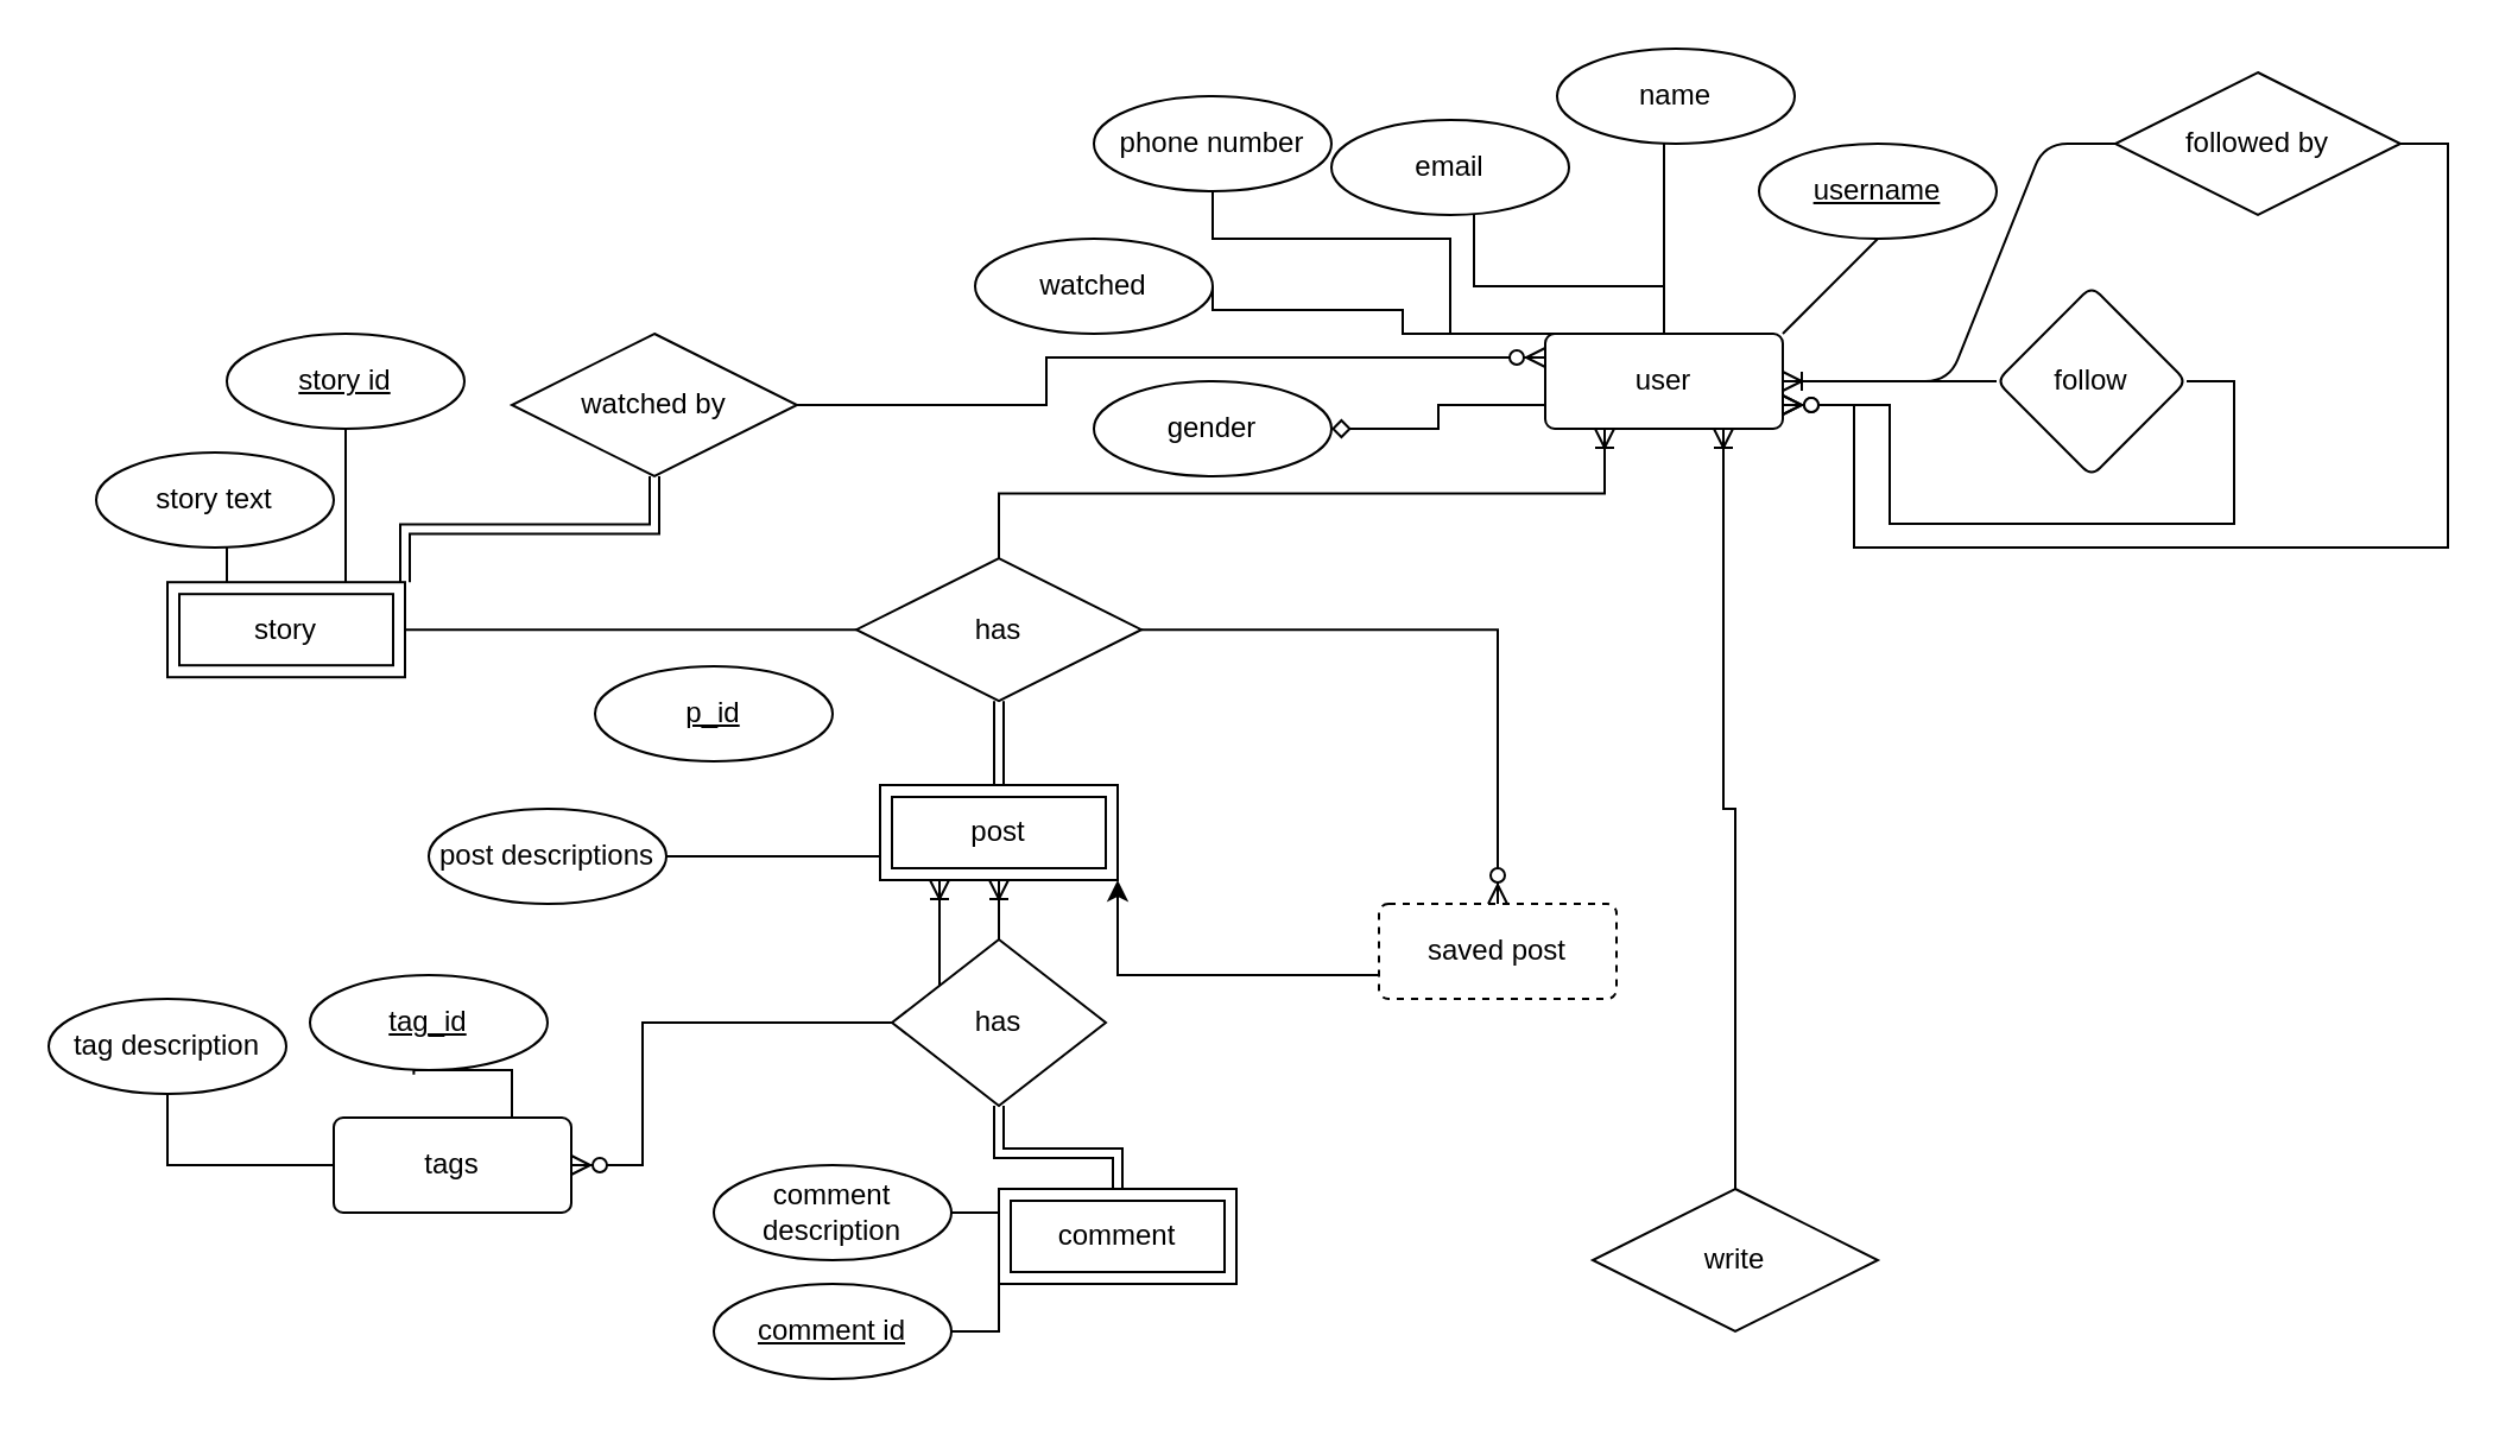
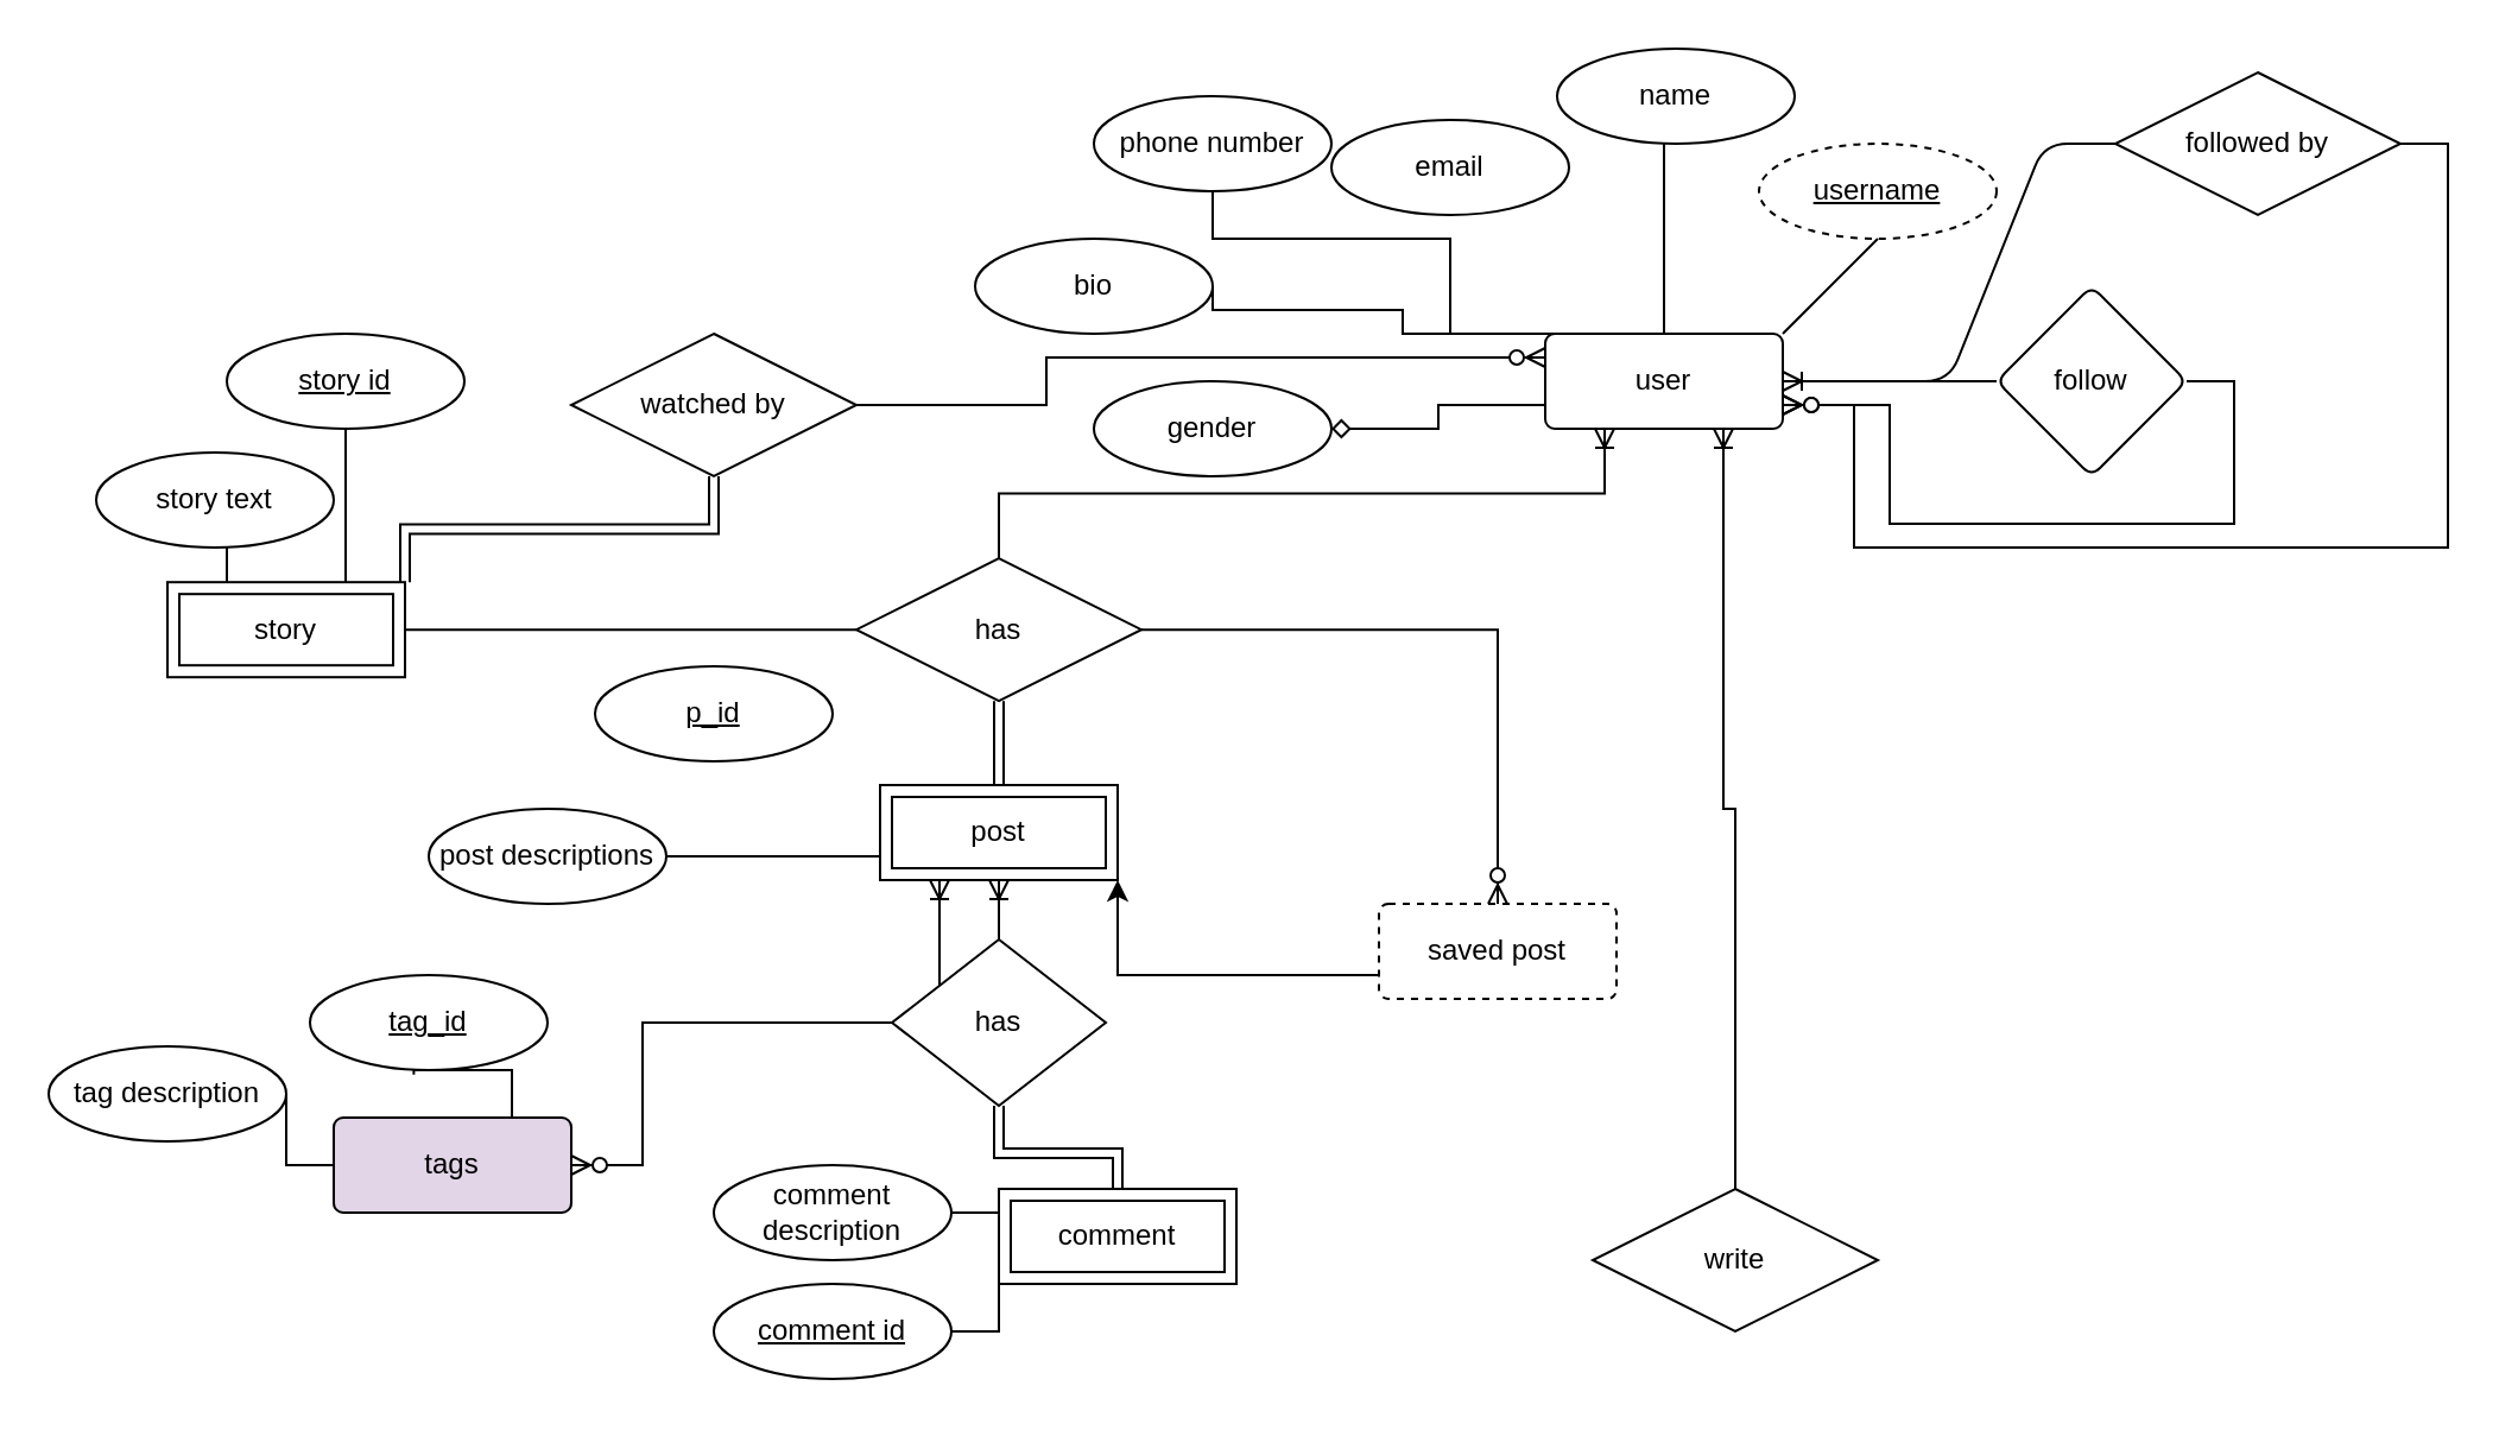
- <mxCell id="7" value="username" style="ellipse;whiteSpace=wrap;html=1;align=center;fontStyle=4;" vertex="1" parent="1"><mxGeometry x="740" y="60" width="100" height="40" as="geometry" /></mxCell>
+ <mxCell id="7" value="username" style="ellipse;whiteSpace=wrap;html=1;align=center;fontStyle=4;dashed=1;" vertex="1" parent="1"><mxGeometry x="740" y="60" width="100" height="40" as="geometry" /></mxCell>
- <mxCell id="11" value="watched" style="ellipse;whiteSpace=wrap;html=1;align=center;" vertex="1" parent="1"><mxGeometry x="410" y="100" width="100" height="40" as="geometry" /></mxCell>
+ <mxCell id="11" value="bio" style="ellipse;whiteSpace=wrap;html=1;align=center;" vertex="1" parent="1"><mxGeometry x="410" y="100" width="100" height="40" as="geometry" /></mxCell>
- <mxCell id="2" value="" style="edgeStyle=orthogonalEdgeStyle;rounded=0;orthogonalLoop=1;jettySize=auto;html=1;endArrow=none;endFill=0;" edge="1" parent="1" source="5" target="6"><mxGeometry relative="1" as="geometry"><Array as="points"><mxPoint x="700" y="120" /><mxPoint x="620" y="120" /></Array></mxGeometry></mxCell>
- <mxCell id="56" value="watched by" style="shape=rhombus;perimeter=rhombusPerimeter;whiteSpace=wrap;html=1;align=center;" vertex="1" parent="1"><mxGeometry x="215" y="140" width="120" height="60" as="geometry" /></mxCell>
+ <mxCell id="56" value="watched by" style="shape=rhombus;perimeter=rhombusPerimeter;whiteSpace=wrap;html=1;align=center;" vertex="1" parent="1"><mxGeometry x="240" y="140" width="120" height="60" as="geometry" /></mxCell>
- <mxCell id="48" value="tag description&lt;br&gt;" style="ellipse;whiteSpace=wrap;html=1;align=center;" vertex="1" parent="1"><mxGeometry x="20" y="420" width="100" height="40" as="geometry" /></mxCell>
+ <mxCell id="48" value="tag description&lt;br&gt;" style="ellipse;whiteSpace=wrap;html=1;align=center;" vertex="1" parent="1"><mxGeometry x="20" y="440" width="100" height="40" as="geometry" /></mxCell>
- <mxCell id="35" value="tags" style="rounded=1;arcSize=10;whiteSpace=wrap;html=1;align=center;" vertex="1" parent="1"><mxGeometry x="140" y="470" width="100" height="40" as="geometry" /></mxCell>
+ <mxCell id="35" value="tags" style="rounded=1;arcSize=10;whiteSpace=wrap;html=1;align=center;fillColor=#e1d5e7;" vertex="1" parent="1"><mxGeometry x="140" y="470" width="100" height="40" as="geometry" /></mxCell>
